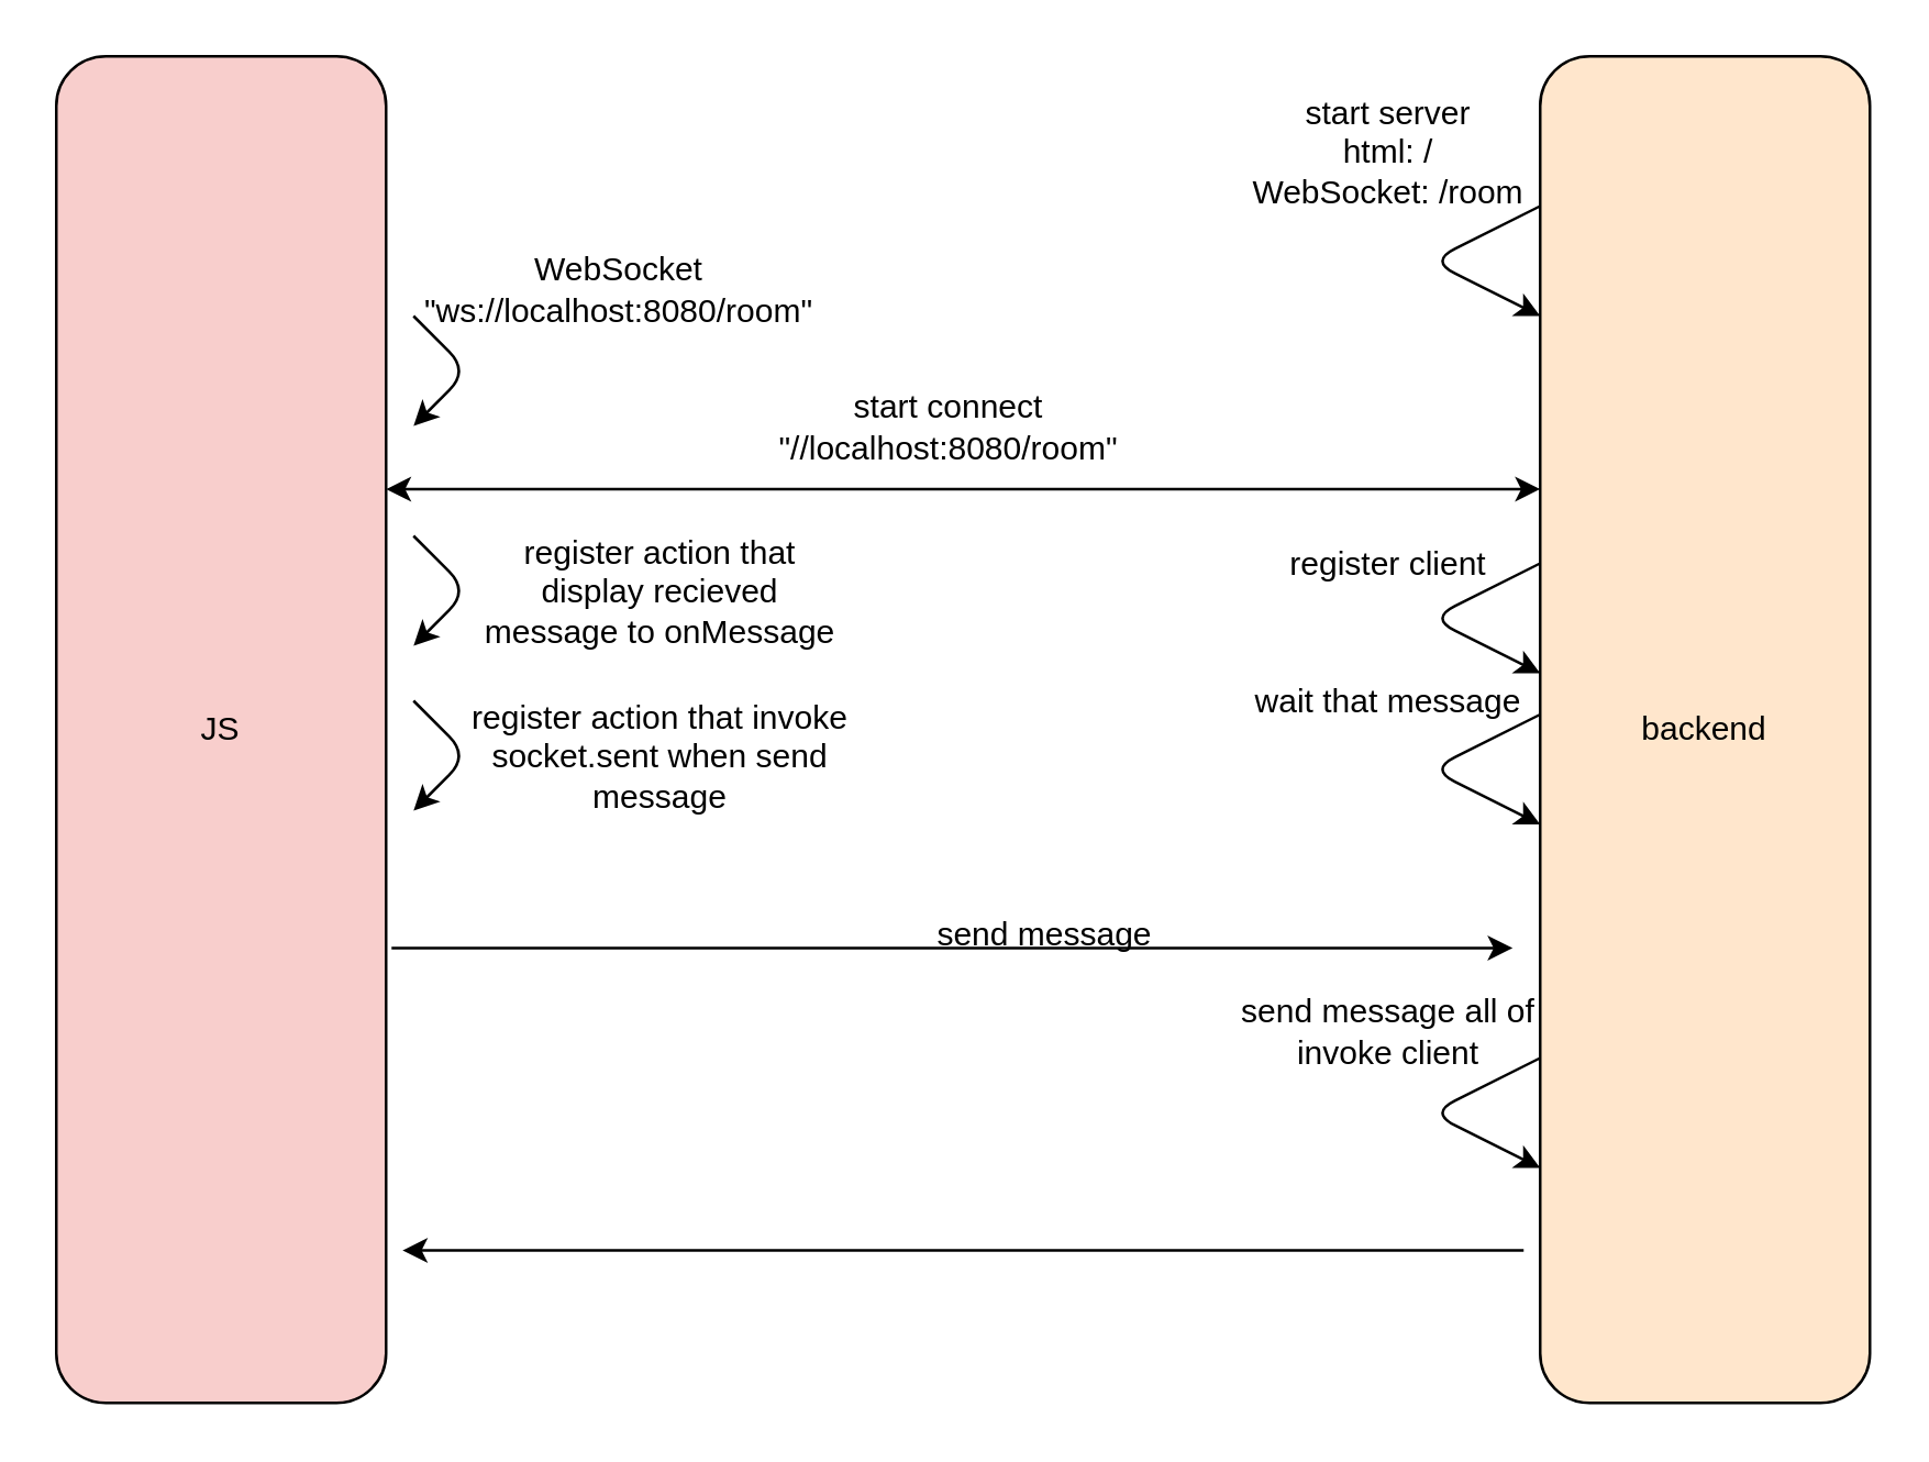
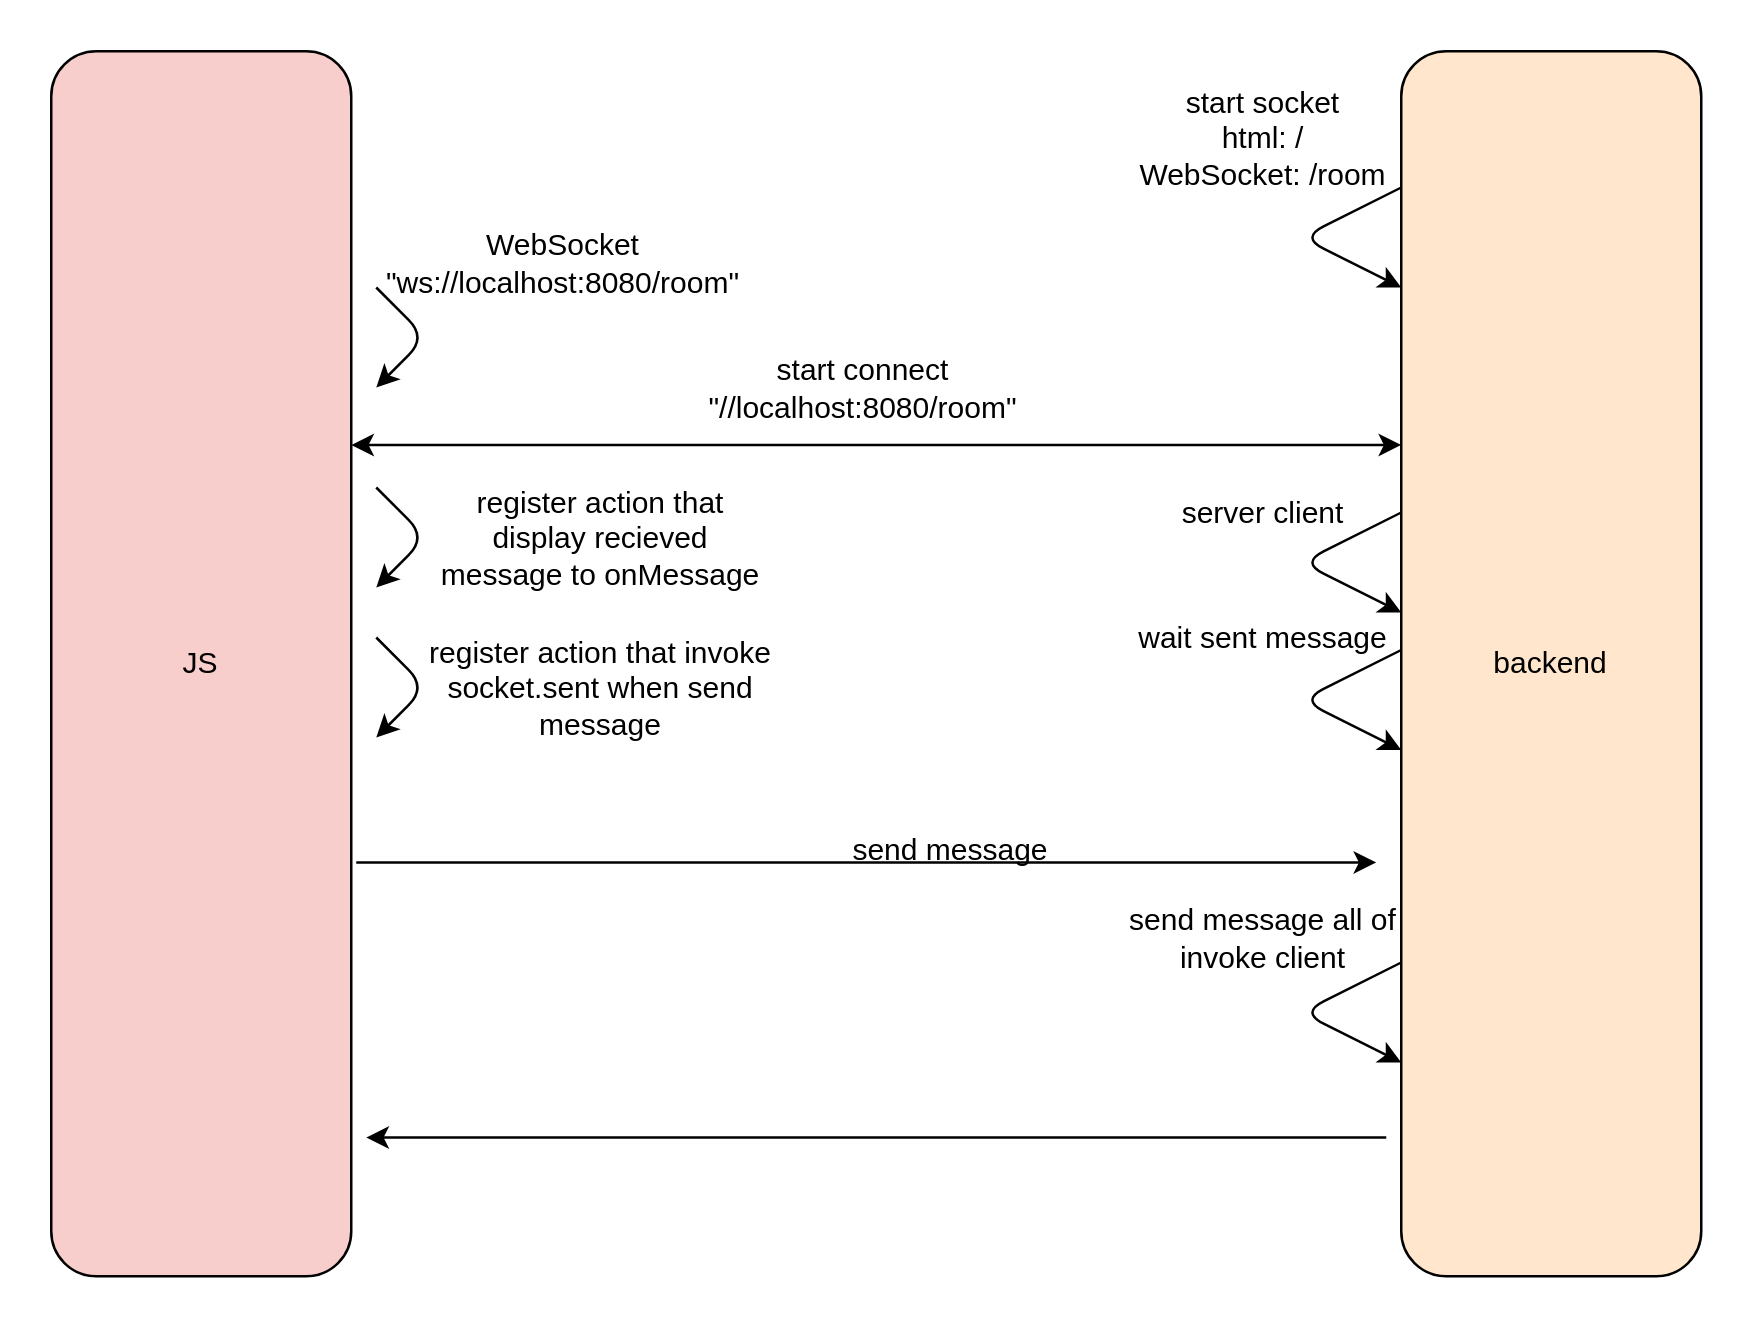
- <mxCell id="5" value="start server&lt;br&gt;html: /&lt;br&gt;WebSocket: /room&lt;br&gt;" style="text;html=1;strokeColor=none;fillColor=none;align=center;verticalAlign=middle;whiteSpace=wrap;rounded=0;" vertex="1" parent="1"><mxGeometry x="450" y="44.5" width="110" height="20" as="geometry" /></mxCell>
+ <mxCell id="5" value="start socket&lt;br&gt;html: /&lt;br&gt;WebSocket: /room&lt;br&gt;" style="text;html=1;strokeColor=none;fillColor=none;align=center;verticalAlign=middle;whiteSpace=wrap;rounded=0;" vertex="1" parent="1"><mxGeometry x="450" y="44.5" width="110" height="20" as="geometry" /></mxCell>
- <mxCell id="10" value="register client" style="text;html=1;strokeColor=none;fillColor=none;align=center;verticalAlign=middle;whiteSpace=wrap;rounded=0;" vertex="1" parent="1"><mxGeometry x="450" y="194.5" width="110" height="20" as="geometry" /></mxCell>
+ <mxCell id="10" value="server client" style="text;html=1;strokeColor=none;fillColor=none;align=center;verticalAlign=middle;whiteSpace=wrap;rounded=0;" vertex="1" parent="1"><mxGeometry x="450" y="194.5" width="110" height="20" as="geometry" /></mxCell>
- <mxCell id="12" value="wait that message" style="text;html=1;strokeColor=none;fillColor=none;align=center;verticalAlign=middle;whiteSpace=wrap;rounded=0;" vertex="1" parent="1"><mxGeometry x="450" y="244.5" width="110" height="20" as="geometry" /></mxCell>
+ <mxCell id="12" value="wait sent message" style="text;html=1;strokeColor=none;fillColor=none;align=center;verticalAlign=middle;whiteSpace=wrap;rounded=0;" vertex="1" parent="1"><mxGeometry x="450" y="244.5" width="110" height="20" as="geometry" /></mxCell>
